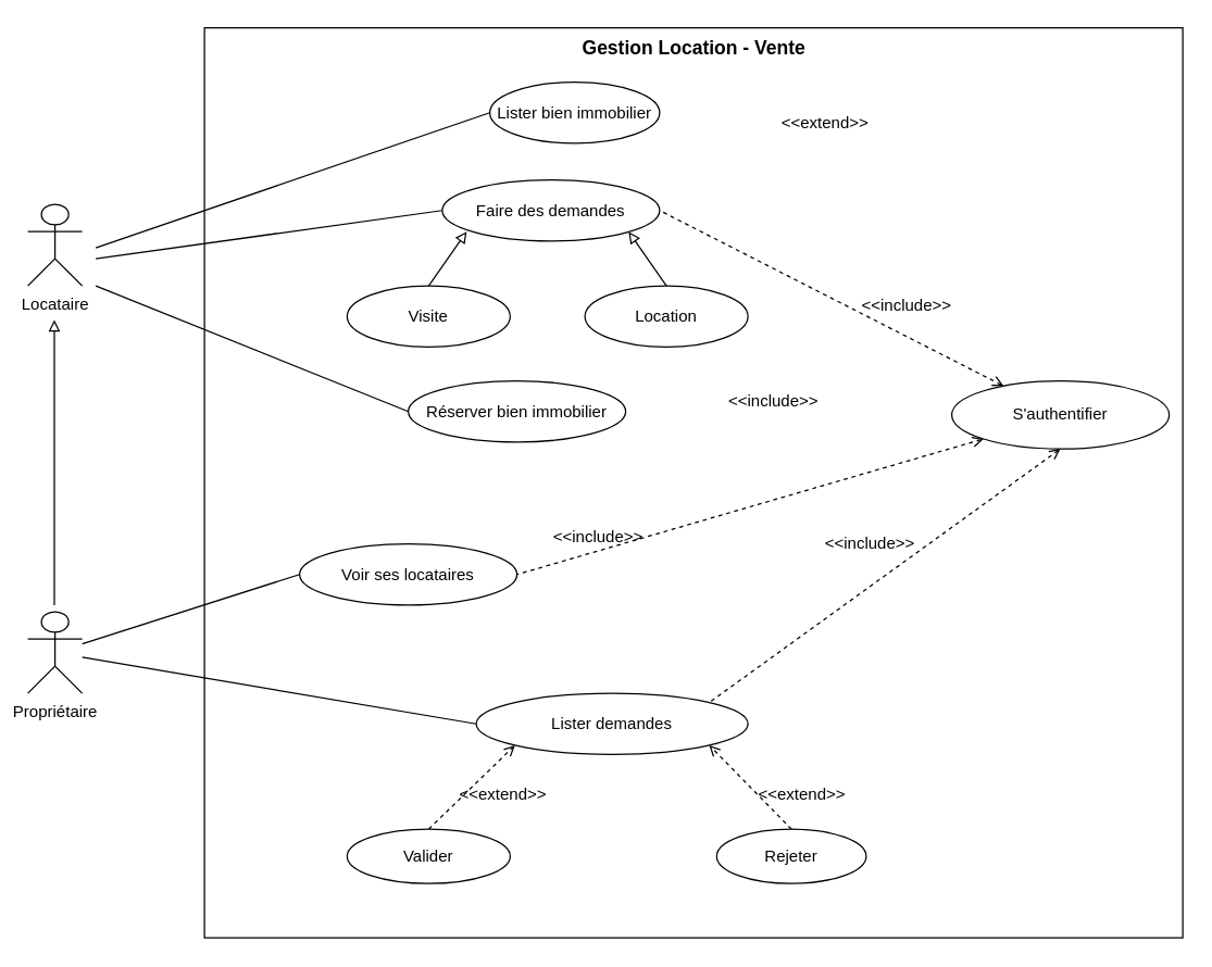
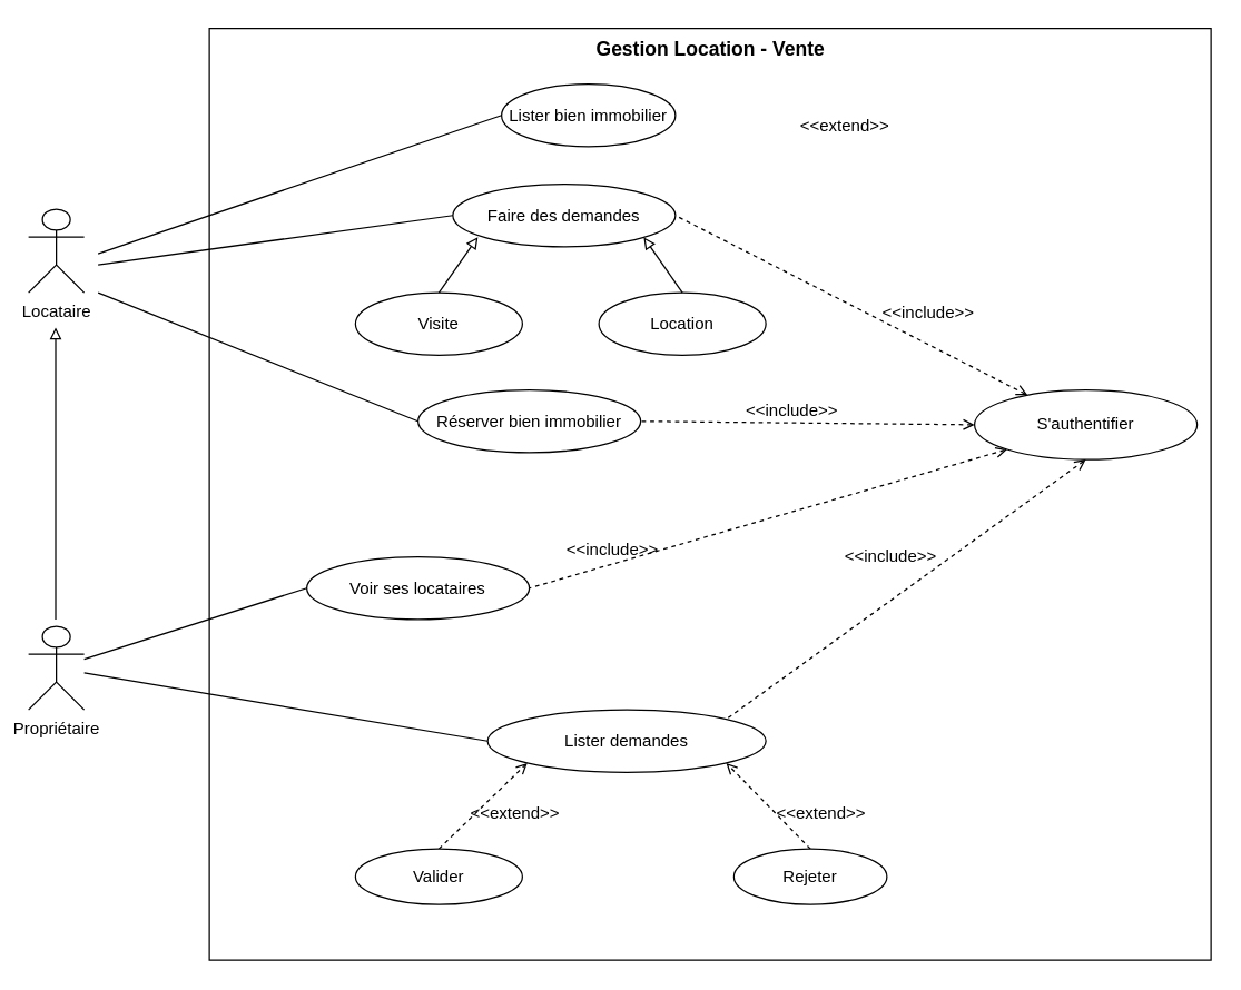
+ <mxCell id="28" value="" style="endArrow=none;html=1;rounded=0;dashed=1;startArrow=open;startFill=0;entryX=1;entryY=0.5;entryDx=0;entryDy=0;exitX=0;exitY=0.5;exitDx=0;exitDy=0;" edge="1" parent="1" source="7" target="22"><mxGeometry width="50" height="50" relative="1" as="geometry"><mxPoint x="643" y="280" as="sourcePoint" /><mxPoint x="300" y="380" as="targetPoint" /></mxGeometry></mxCell>
